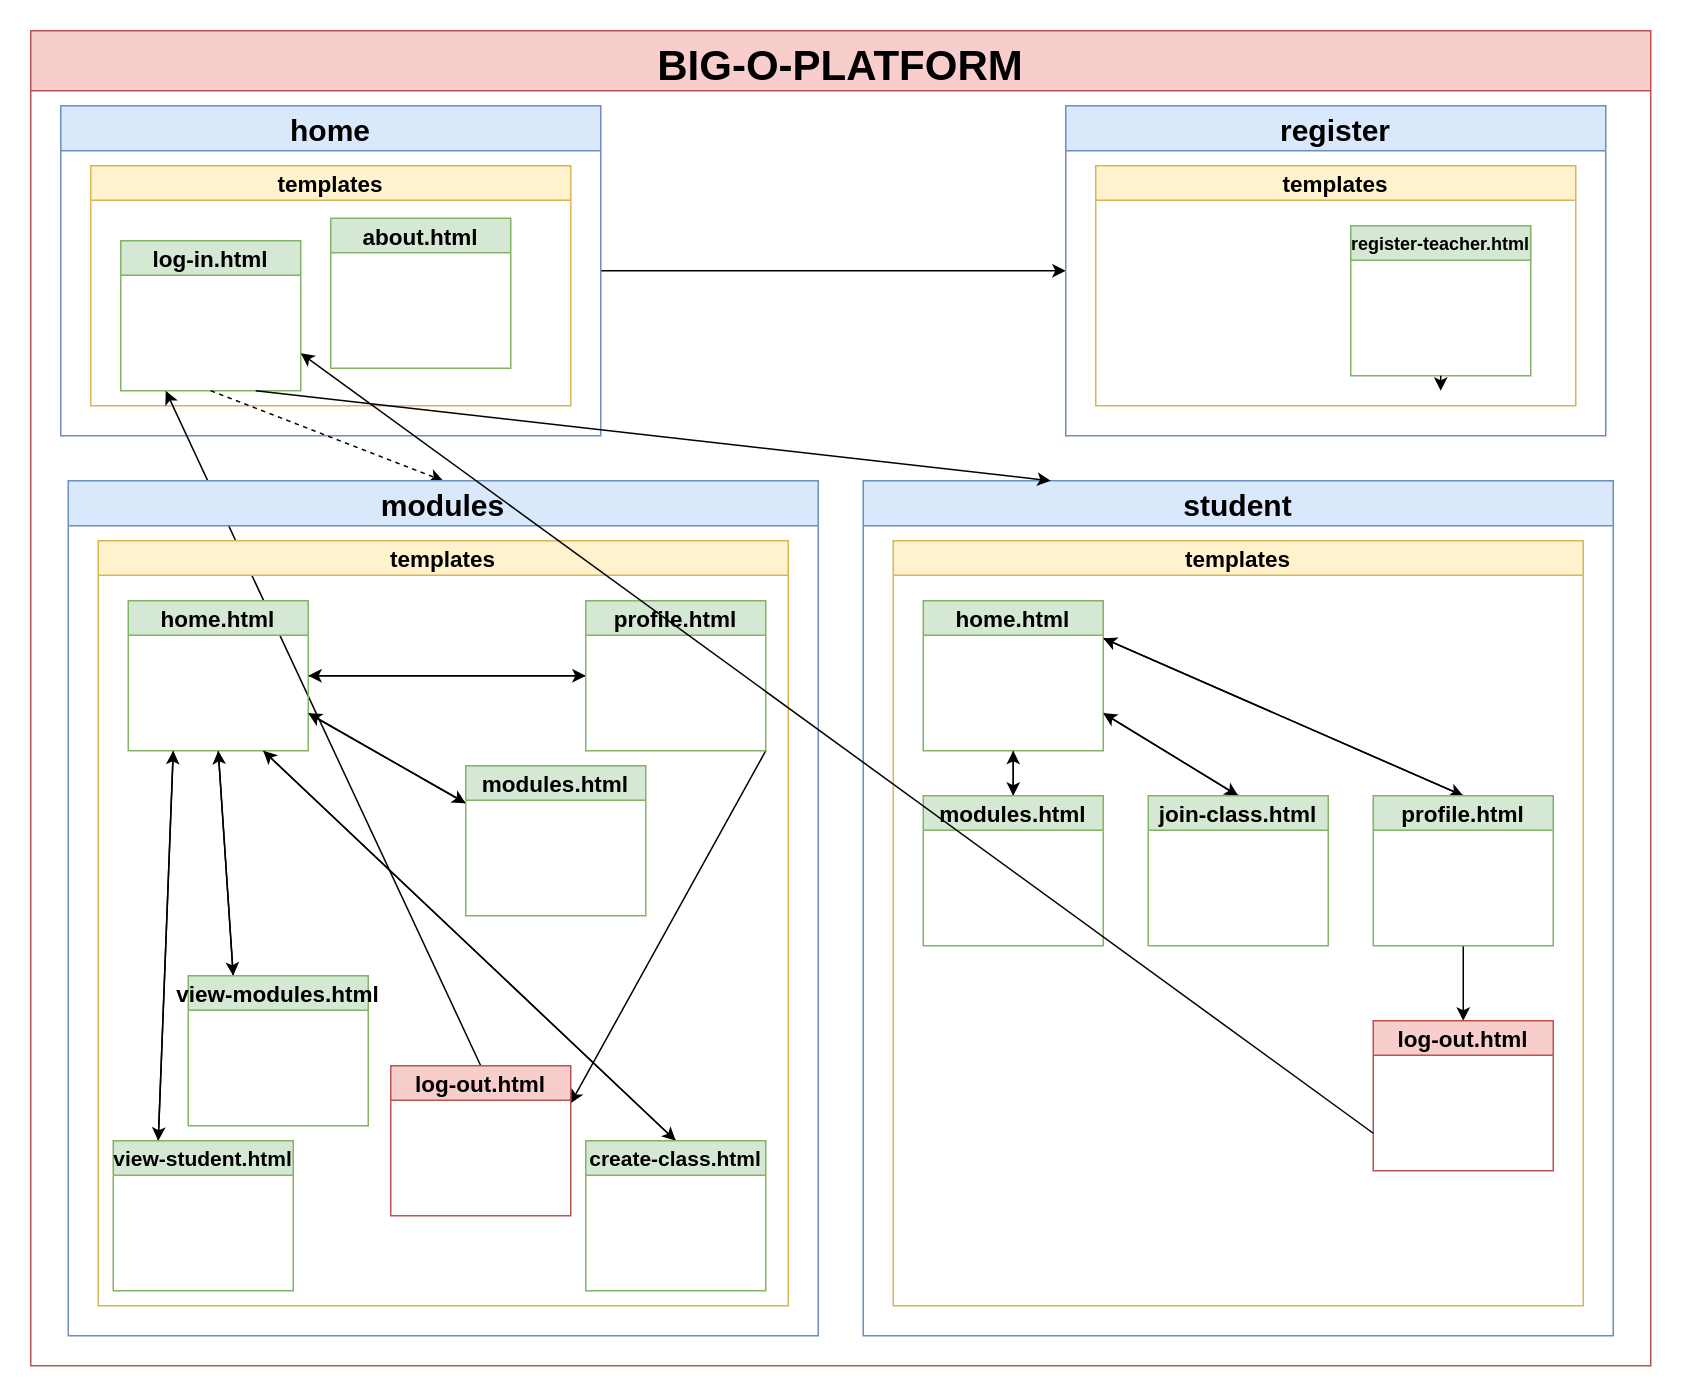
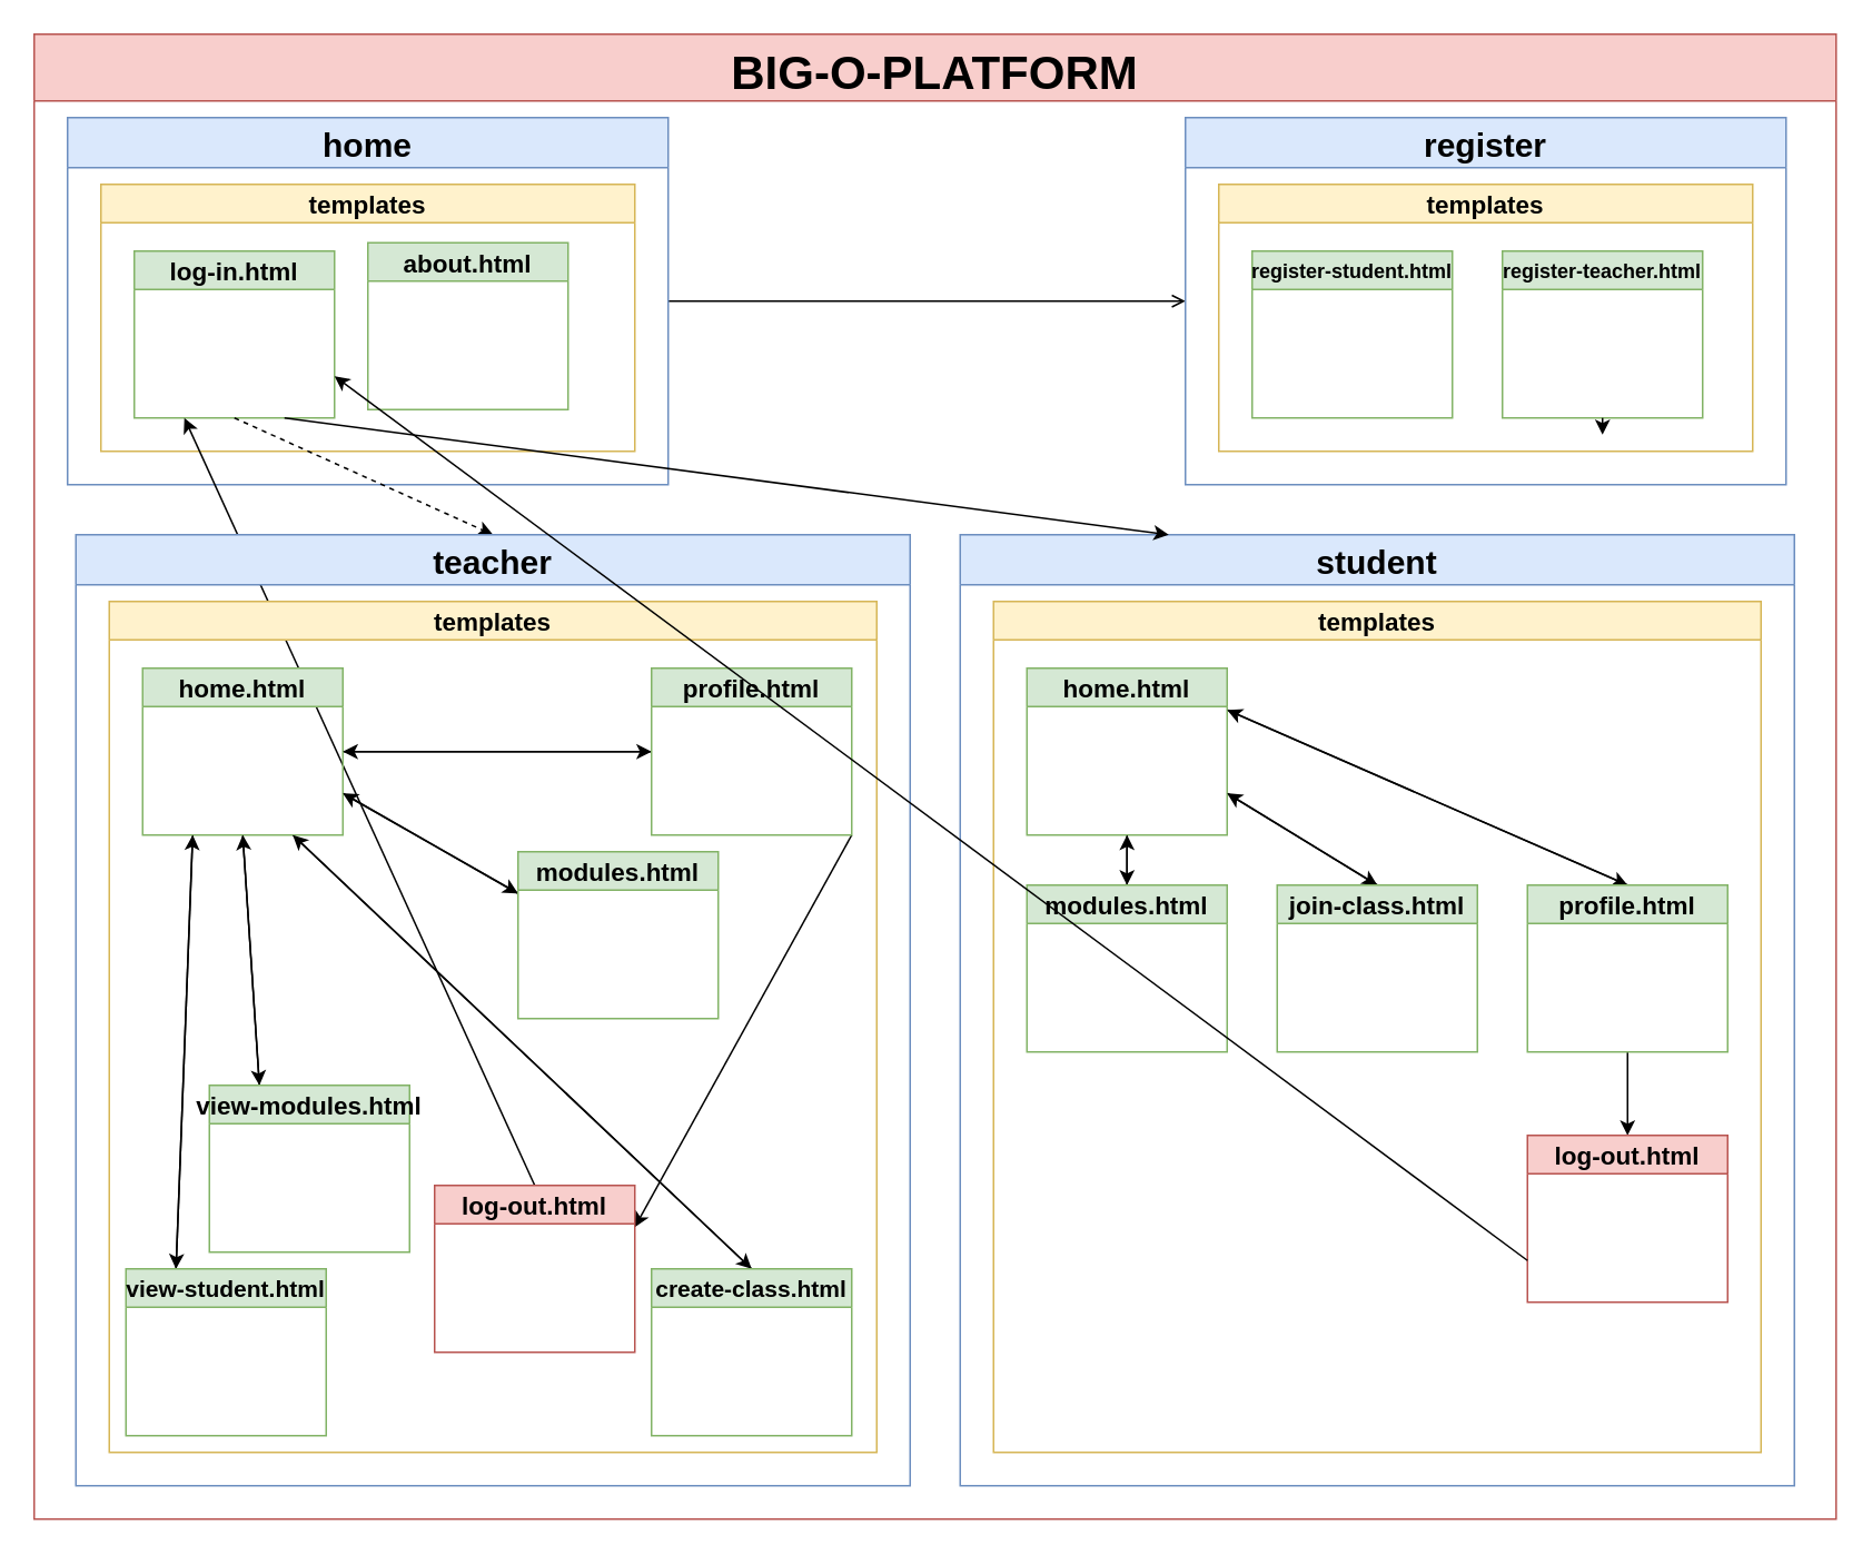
- <mxCell id="3" style="edgeStyle=none;html=1;exitX=1;exitY=0.5;exitDx=0;exitDy=0;entryX=0;entryY=0.5;entryDx=0;entryDy=0;fontSize=13;" parent="2" source="4" target="8" edge="1"><mxGeometry relative="1" as="geometry" /></mxCell>
+ <mxCell id="3" style="edgeStyle=none;html=1;exitX=1;exitY=0.5;exitDx=0;exitDy=0;entryX=0;entryY=0.5;entryDx=0;entryDy=0;fontSize=13;endArrow=open;" parent="2" source="4" target="8" edge="1"><mxGeometry relative="1" as="geometry" /></mxCell>
+ <mxCell id="10" value="register-student.html" style="swimlane;fontSize=12;fillColor=#d5e8d4;strokeColor=#82b366;" parent="9" vertex="1"><mxGeometry x="20" y="40" width="120" height="100" as="geometry" /></mxCell>
- <mxCell id="6" value="log-in.html" style="swimlane;fontSize=15;fillColor=#d5e8d4;strokeColor=#82b366;" parent="5" vertex="1"><mxGeometry x="20" y="50" width="120" height="100" as="geometry" /></mxCell>
+ <mxCell id="6" value="log-in.html" style="swimlane;fontSize=15;fillColor=#d5e8d4;strokeColor=#82b366;" parent="5" vertex="1"><mxGeometry x="20" y="40" width="120" height="100" as="geometry" /></mxCell>
- <mxCell id="14" value="modules" style="swimlane;fontSize=20;startSize=30;fillColor=#dae8fc;strokeColor=#6c8ebf;" parent="2" vertex="1"><mxGeometry x="25" y="300" width="500" height="570" as="geometry" /></mxCell>
+ <mxCell id="14" value="teacher" style="swimlane;fontSize=20;startSize=30;fillColor=#dae8fc;strokeColor=#6c8ebf;" parent="2" vertex="1"><mxGeometry x="25" y="300" width="500" height="570" as="geometry" /></mxCell>
